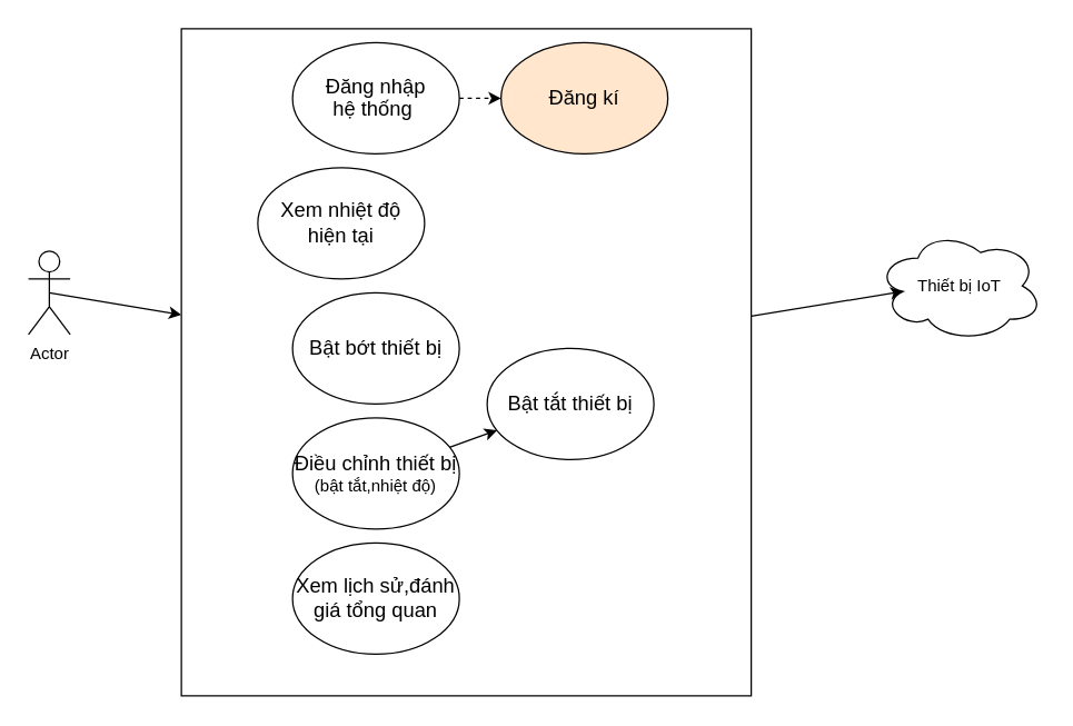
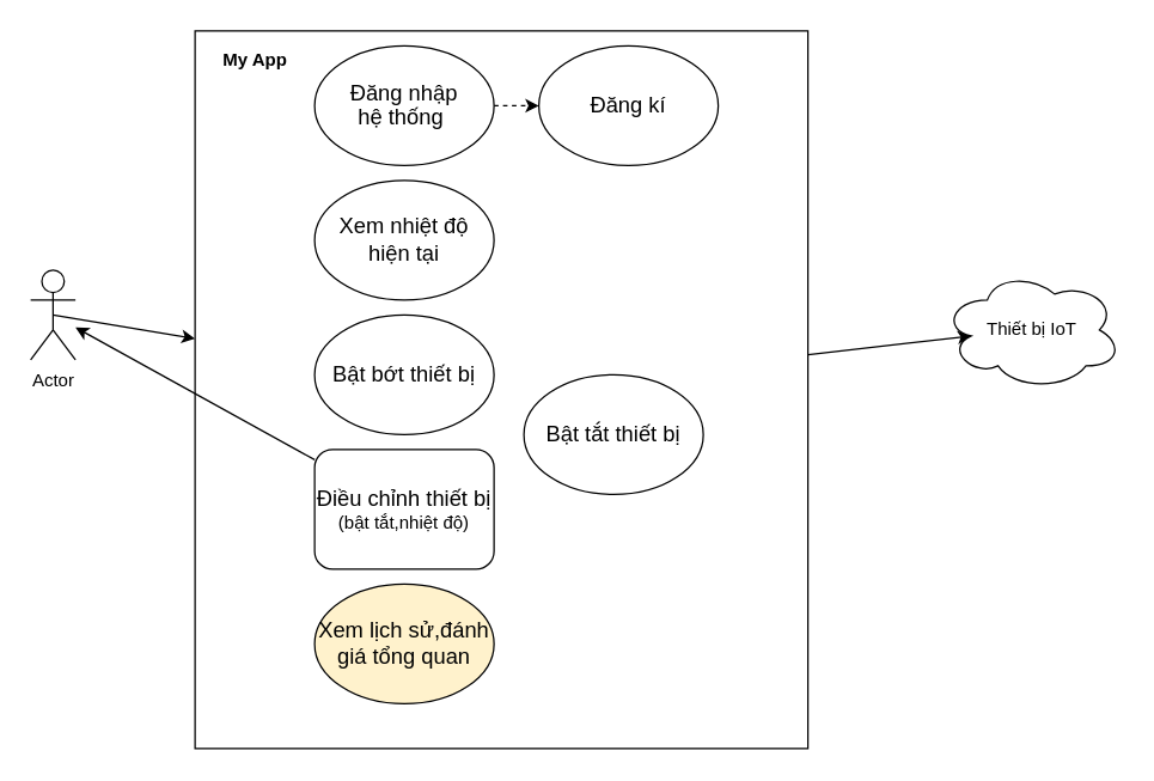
+ <mxCell id="14" value="&lt;b&gt;My App&lt;/b&gt;" style="text;html=1;align=center;verticalAlign=middle;resizable=0;points=[];autosize=1;" parent="1" vertex="1"><mxGeometry x="140" y="30" width="60" height="20" as="geometry" /></mxCell>
- <mxCell id="16" value="&lt;font face=&quot;calibri, sans-serif&quot;&gt;&lt;span style=&quot;font-size: 14.667px&quot;&gt;Đăng kí&lt;/span&gt;&lt;/font&gt;" style="ellipse;whiteSpace=wrap;html=1;fillColor=#ffe6cc;" parent="1" vertex="1"><mxGeometry x="360" y="30" width="120" height="80" as="geometry" /></mxCell>
+ <mxCell id="16" value="&lt;font face=&quot;calibri, sans-serif&quot;&gt;&lt;span style=&quot;font-size: 14.667px&quot;&gt;Đăng kí&lt;/span&gt;&lt;/font&gt;" style="ellipse;whiteSpace=wrap;html=1;" parent="1" vertex="1"><mxGeometry x="360" y="30" width="120" height="80" as="geometry" /></mxCell>
- <mxCell id="4" value="&lt;font face=&quot;calibri, sans-serif&quot;&gt;&lt;span style=&quot;font-size: 14.667px&quot;&gt;Xem nhiệt độ hiện tại&lt;/span&gt;&lt;/font&gt;" style="ellipse;whiteSpace=wrap;html=1;" parent="1" vertex="1"><mxGeometry x="185" y="120" width="120" height="80" as="geometry" /></mxCell>
+ <mxCell id="4" value="&lt;font face=&quot;calibri, sans-serif&quot;&gt;&lt;span style=&quot;font-size: 14.667px&quot;&gt;Xem nhiệt độ hiện tại&lt;/span&gt;&lt;/font&gt;" style="ellipse;whiteSpace=wrap;html=1;" parent="1" vertex="1"><mxGeometry x="210" y="120" width="120" height="80" as="geometry" /></mxCell>
- <mxCell id="13" value="Thiết bị IoT" style="ellipse;shape=cloud;whiteSpace=wrap;html=1;" parent="1" vertex="1"><mxGeometry x="630" y="165" width="120" height="80" as="geometry" /></mxCell>
+ <mxCell id="13" value="Thiết bị IoT" style="ellipse;shape=cloud;whiteSpace=wrap;html=1;" parent="1" vertex="1"><mxGeometry x="630" y="180" width="120" height="80" as="geometry" /></mxCell>
- <mxCell id="8" style="rounded=0;orthogonalLoop=1;jettySize=auto;html=1;" parent="1" source="9" target="15" edge="1"><mxGeometry relative="1" as="geometry" /></mxCell>
+ <mxCell id="8" style="rounded=0;orthogonalLoop=1;jettySize=auto;html=1;" parent="1" source="9" target="7" edge="1"><mxGeometry relative="1" as="geometry" /></mxCell>
- <mxCell id="9" value="&lt;font face=&quot;calibri, sans-serif&quot;&gt;&lt;span style=&quot;font-size: 14.667px&quot;&gt;Điều chỉnh thiết bị&lt;br&gt;&lt;/span&gt;&lt;/font&gt;(bật tắt,nhiệt độ)" style="ellipse;whiteSpace=wrap;html=1;" parent="1" vertex="1"><mxGeometry x="210" y="300" width="120" height="80" as="geometry" /></mxCell>
+ <mxCell id="9" value="&lt;font face=&quot;calibri, sans-serif&quot;&gt;&lt;span style=&quot;font-size: 14.667px&quot;&gt;Điều chỉnh thiết bị&lt;br&gt;&lt;/span&gt;&lt;/font&gt;(bật tắt,nhiệt độ)" style="whiteSpace=wrap;html=1;rounded=1;" parent="1" vertex="1"><mxGeometry x="210" y="300" width="120" height="80" as="geometry" /></mxCell>
- <mxCell id="10" value="&lt;font face=&quot;calibri, sans-serif&quot;&gt;&lt;span style=&quot;font-size: 14.667px&quot;&gt;Xem lịch sử,đánh giá tổng quan&lt;/span&gt;&lt;/font&gt;" style="ellipse;whiteSpace=wrap;html=1;" parent="1" vertex="1"><mxGeometry x="210" y="390" width="120" height="80" as="geometry" /></mxCell>
+ <mxCell id="10" value="&lt;font face=&quot;calibri, sans-serif&quot;&gt;&lt;span style=&quot;font-size: 14.667px&quot;&gt;Xem lịch sử,đánh giá tổng quan&lt;/span&gt;&lt;/font&gt;" style="ellipse;whiteSpace=wrap;html=1;fillColor=#fff2cc;" parent="1" vertex="1"><mxGeometry x="210" y="390" width="120" height="80" as="geometry" /></mxCell>
